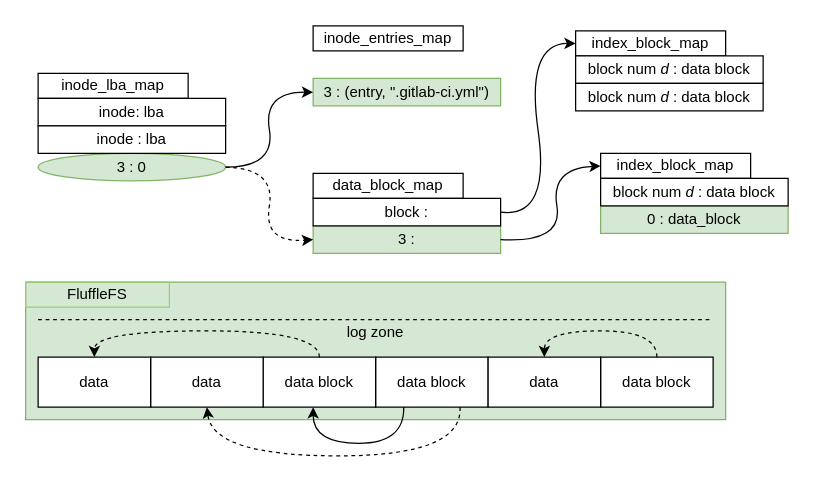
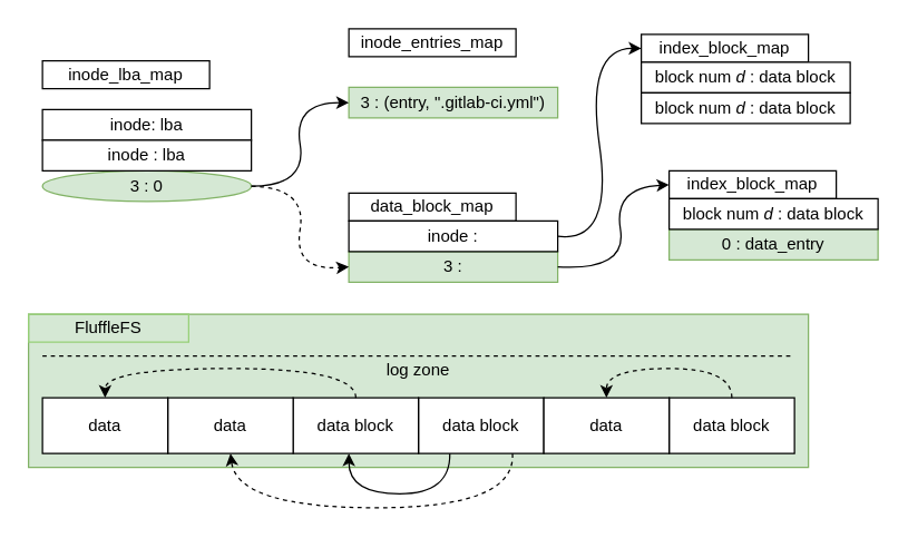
- <mxCell id="2" value="inode_lba_map" style="text;html=1;fillColor=default;align=center;verticalAlign=middle;whiteSpace=wrap;rounded=0;strokeColor=#000000;" vertex="1" parent="1"><mxGeometry x="30" y="58" width="120" height="20" as="geometry" /></mxCell>
+ <mxCell id="2" value="inode_lba_map" style="text;html=1;fillColor=default;align=center;verticalAlign=middle;whiteSpace=wrap;rounded=0;strokeColor=#000000;" vertex="1" parent="1"><mxGeometry x="30" y="43" width="120" height="20" as="geometry" /></mxCell>
- <mxCell id="21" value="block :" style="rounded=0;whiteSpace=wrap;html=1;fillColor=#FFFFFF;" vertex="1" parent="1"><mxGeometry x="250" y="158" width="150" height="22" as="geometry" /></mxCell>
+ <mxCell id="21" value="inode :" style="rounded=0;whiteSpace=wrap;html=1;fillColor=#FFFFFF;" vertex="1" parent="1"><mxGeometry x="250" y="158" width="150" height="22" as="geometry" /></mxCell>
- <mxCell id="23" value="0 : data_block" style="rounded=0;whiteSpace=wrap;html=1;fillColor=#d5e8d4;strokeColor=#82b366;" vertex="1" parent="1"><mxGeometry x="480" y="164" width="150" height="22" as="geometry" /></mxCell>
+ <mxCell id="23" value="0 : data_entry" style="rounded=0;whiteSpace=wrap;html=1;fillColor=#d5e8d4;strokeColor=#82b366;" vertex="1" parent="1"><mxGeometry x="480" y="164" width="150" height="22" as="geometry" /></mxCell>
